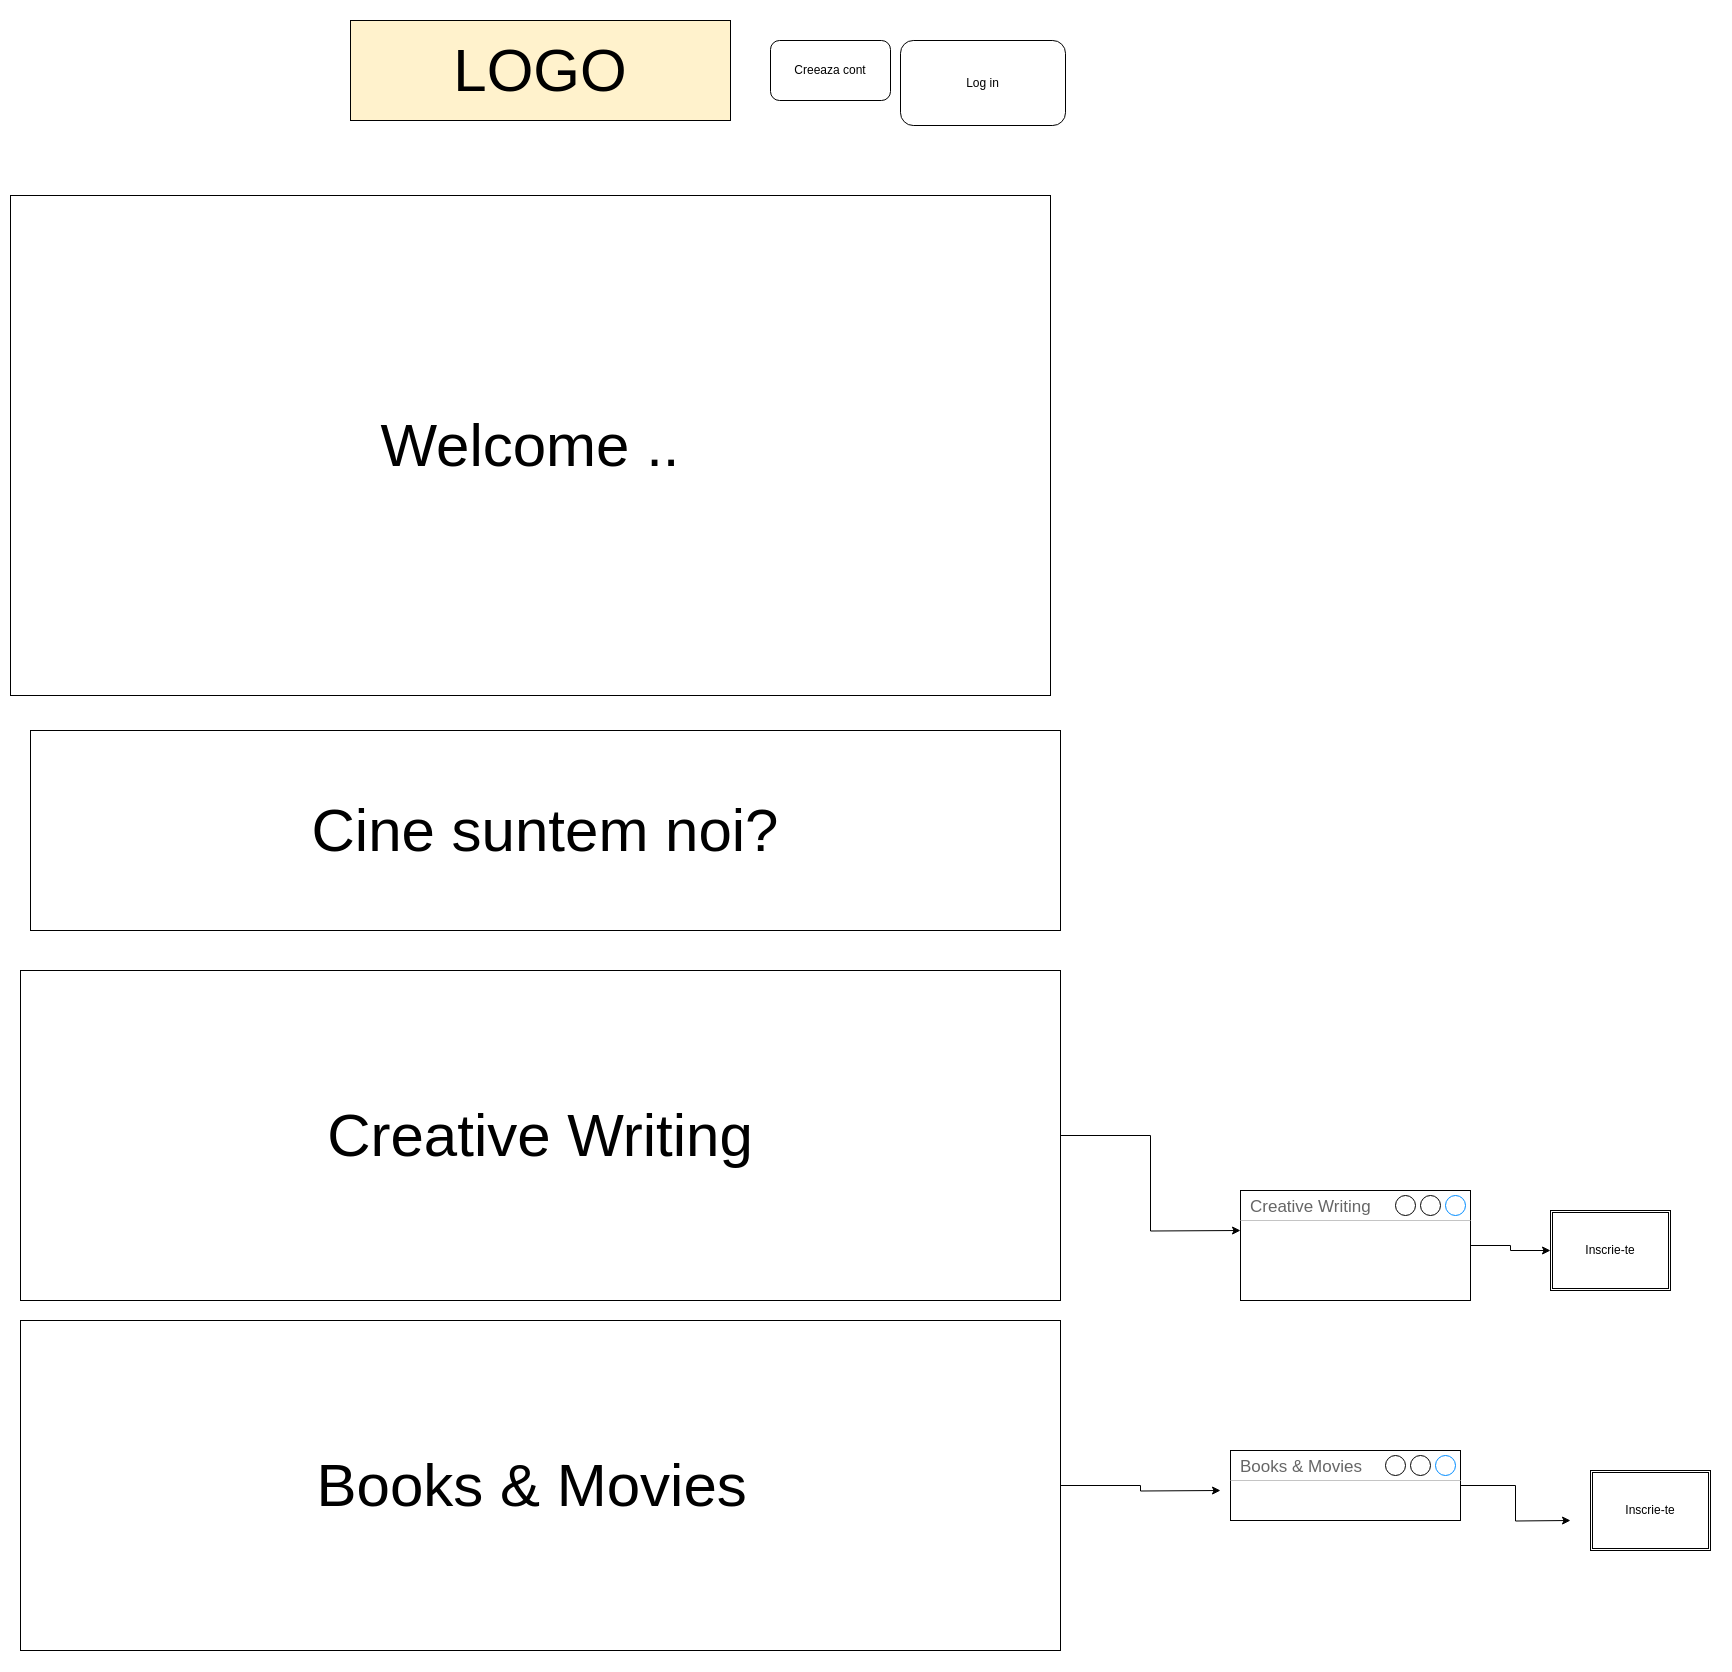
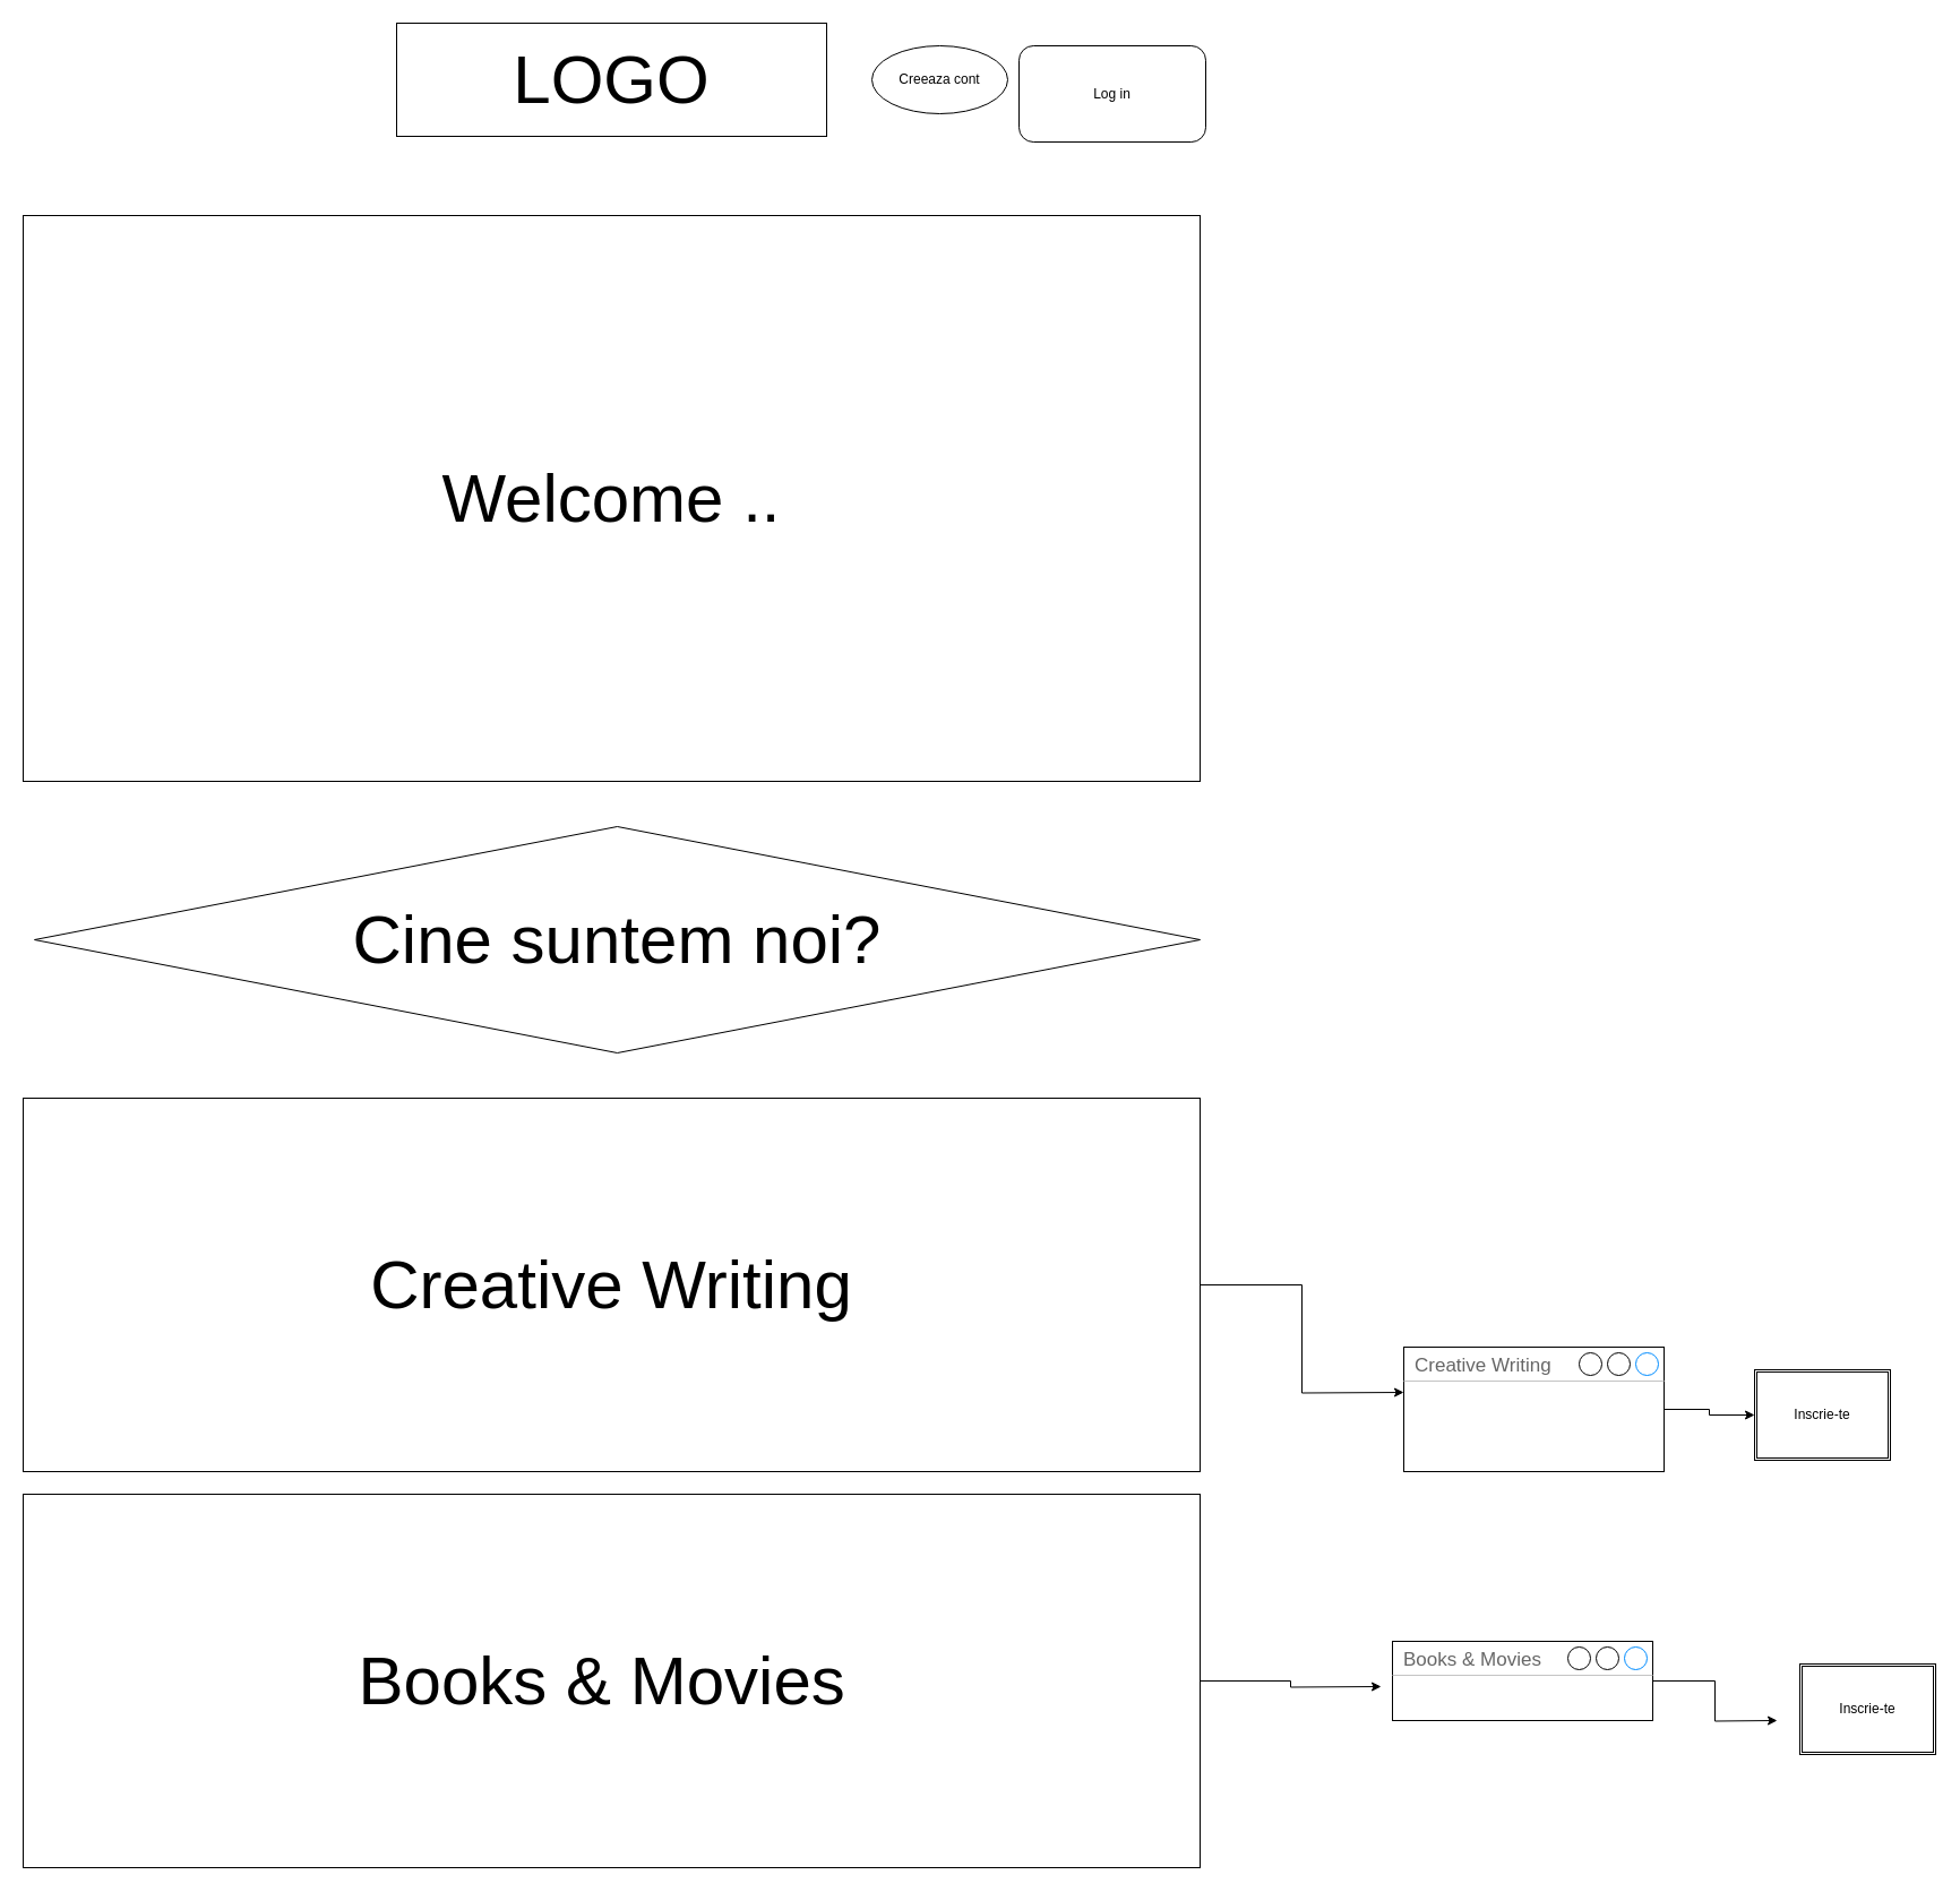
- <mxCell id="2" value="LOGO" style="rounded=0;whiteSpace=wrap;html=1;fontSize=60;fillColor=#fff2cc;" vertex="1" parent="1"><mxGeometry x="350" y="20" width="380" height="100" as="geometry" /></mxCell>
+ <mxCell id="2" value="LOGO" style="rounded=0;whiteSpace=wrap;html=1;fontSize=60;" vertex="1" parent="1"><mxGeometry x="350" y="20" width="380" height="100" as="geometry" /></mxCell>
- <mxCell id="5" value="Creeaza cont" style="rounded=1;whiteSpace=wrap;html=1;fontSize=12;" vertex="1" parent="1"><mxGeometry x="770" y="40" width="120" height="60" as="geometry" /></mxCell>
+ <mxCell id="5" value="Creeaza cont" style="ellipse;whiteSpace=wrap;html=1;fontSize=12;" vertex="1" parent="1"><mxGeometry x="770" y="40" width="120" height="60" as="geometry" /></mxCell>
- <mxCell id="7" value="Welcome .." style="rounded=0;whiteSpace=wrap;html=1;fontSize=60;" vertex="1" parent="1"><mxGeometry x="10" y="195" width="1040" height="500" as="geometry" /></mxCell>
+ <mxCell id="7" value="Welcome .." style="rounded=0;whiteSpace=wrap;html=1;fontSize=60;" vertex="1" parent="1"><mxGeometry x="20" y="190" width="1040" height="500" as="geometry" /></mxCell>
- <mxCell id="8" value="Cine suntem noi?" style="rounded=0;whiteSpace=wrap;html=1;fontSize=60;" vertex="1" parent="1"><mxGeometry x="30" y="730" width="1030" height="200" as="geometry" /></mxCell>
+ <mxCell id="8" value="Cine suntem noi?" style="rhombus;whiteSpace=wrap;html=1;fontSize=60;" vertex="1" parent="1"><mxGeometry x="30" y="730" width="1030" height="200" as="geometry" /></mxCell>
